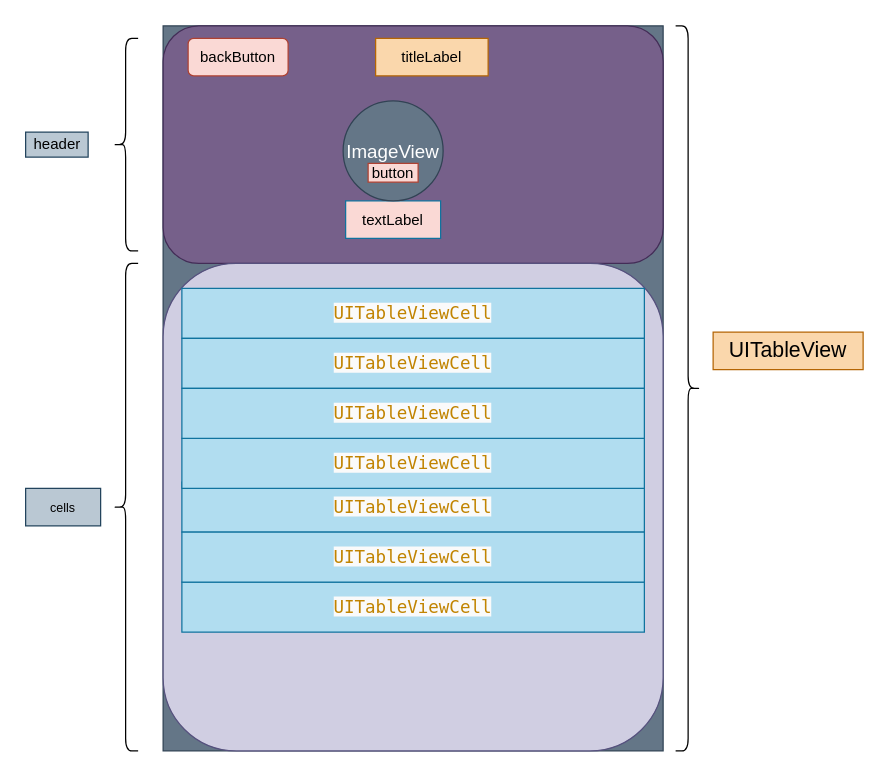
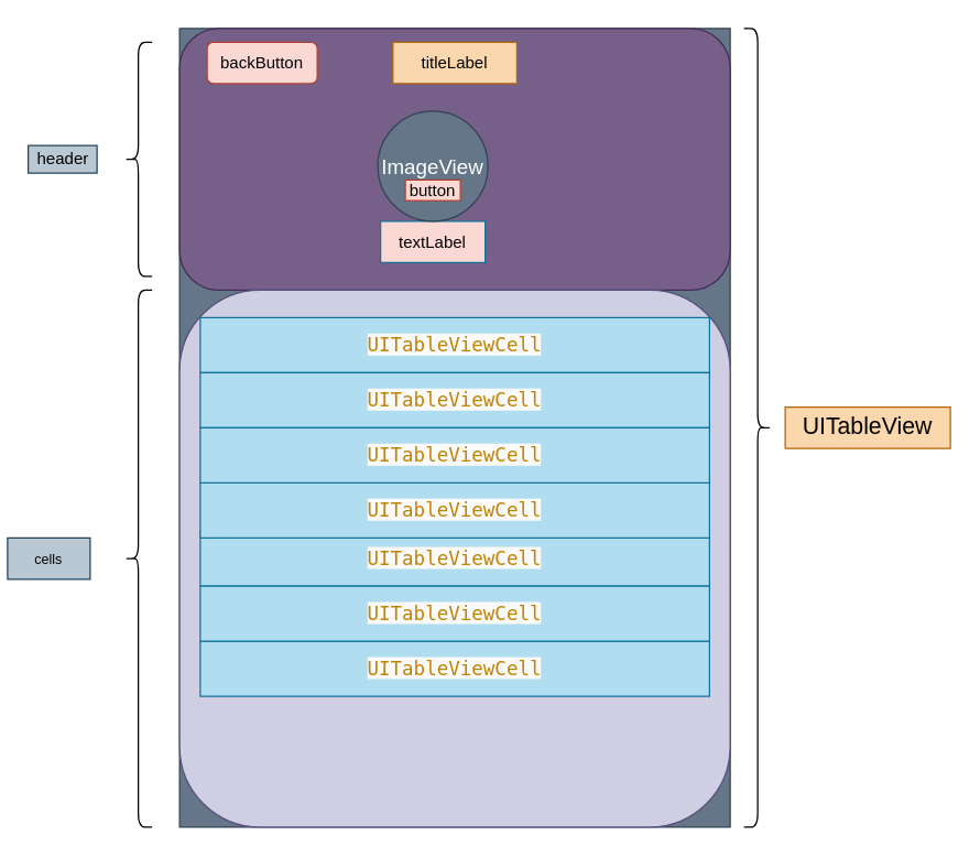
- <mxCell id="6" value="titleLabel" style="rounded=0;whiteSpace=wrap;html=1;fillColor=#fad7ac;strokeColor=#b46504;" vertex="1" parent="1"><mxGeometry x="300" y="30" width="90" height="30" as="geometry" /></mxCell>
+ <mxCell id="6" value="titleLabel" style="rounded=0;whiteSpace=wrap;html=1;fillColor=#fad7ac;strokeColor=#b46504;" vertex="1" parent="1"><mxGeometry x="285" y="30" width="90" height="30" as="geometry" /></mxCell>
- <mxCell id="20" value="&lt;font style=&quot;font-size: 17px;&quot;&gt;UITableView&lt;/font&gt;" style="text;html=1;strokeColor=#b46504;fillColor=#fad7ac;align=center;verticalAlign=middle;whiteSpace=wrap;rounded=0;fontSize=10;" vertex="1" parent="1"><mxGeometry x="570" y="265" width="120" height="30" as="geometry" /></mxCell>
+ <mxCell id="20" value="&lt;font style=&quot;font-size: 17px;&quot;&gt;UITableView&lt;/font&gt;" style="text;html=1;strokeColor=#b46504;fillColor=#fad7ac;align=center;verticalAlign=middle;whiteSpace=wrap;rounded=0;fontSize=10;" vertex="1" parent="1"><mxGeometry x="570" y="295" width="120" height="30" as="geometry" /></mxCell>
- <mxCell id="18" value="cells" style="text;html=1;strokeColor=#23445d;fillColor=#bac8d3;align=center;verticalAlign=middle;whiteSpace=wrap;rounded=0;fontSize=10;" vertex="1" parent="1"><mxGeometry x="20" y="390" width="60" height="30" as="geometry" /></mxCell>
+ <mxCell id="18" value="cells" style="text;html=1;strokeColor=#23445d;fillColor=#bac8d3;align=center;verticalAlign=middle;whiteSpace=wrap;rounded=0;fontSize=10;" vertex="1" parent="1"><mxGeometry x="5" y="390" width="60" height="30" as="geometry" /></mxCell>
